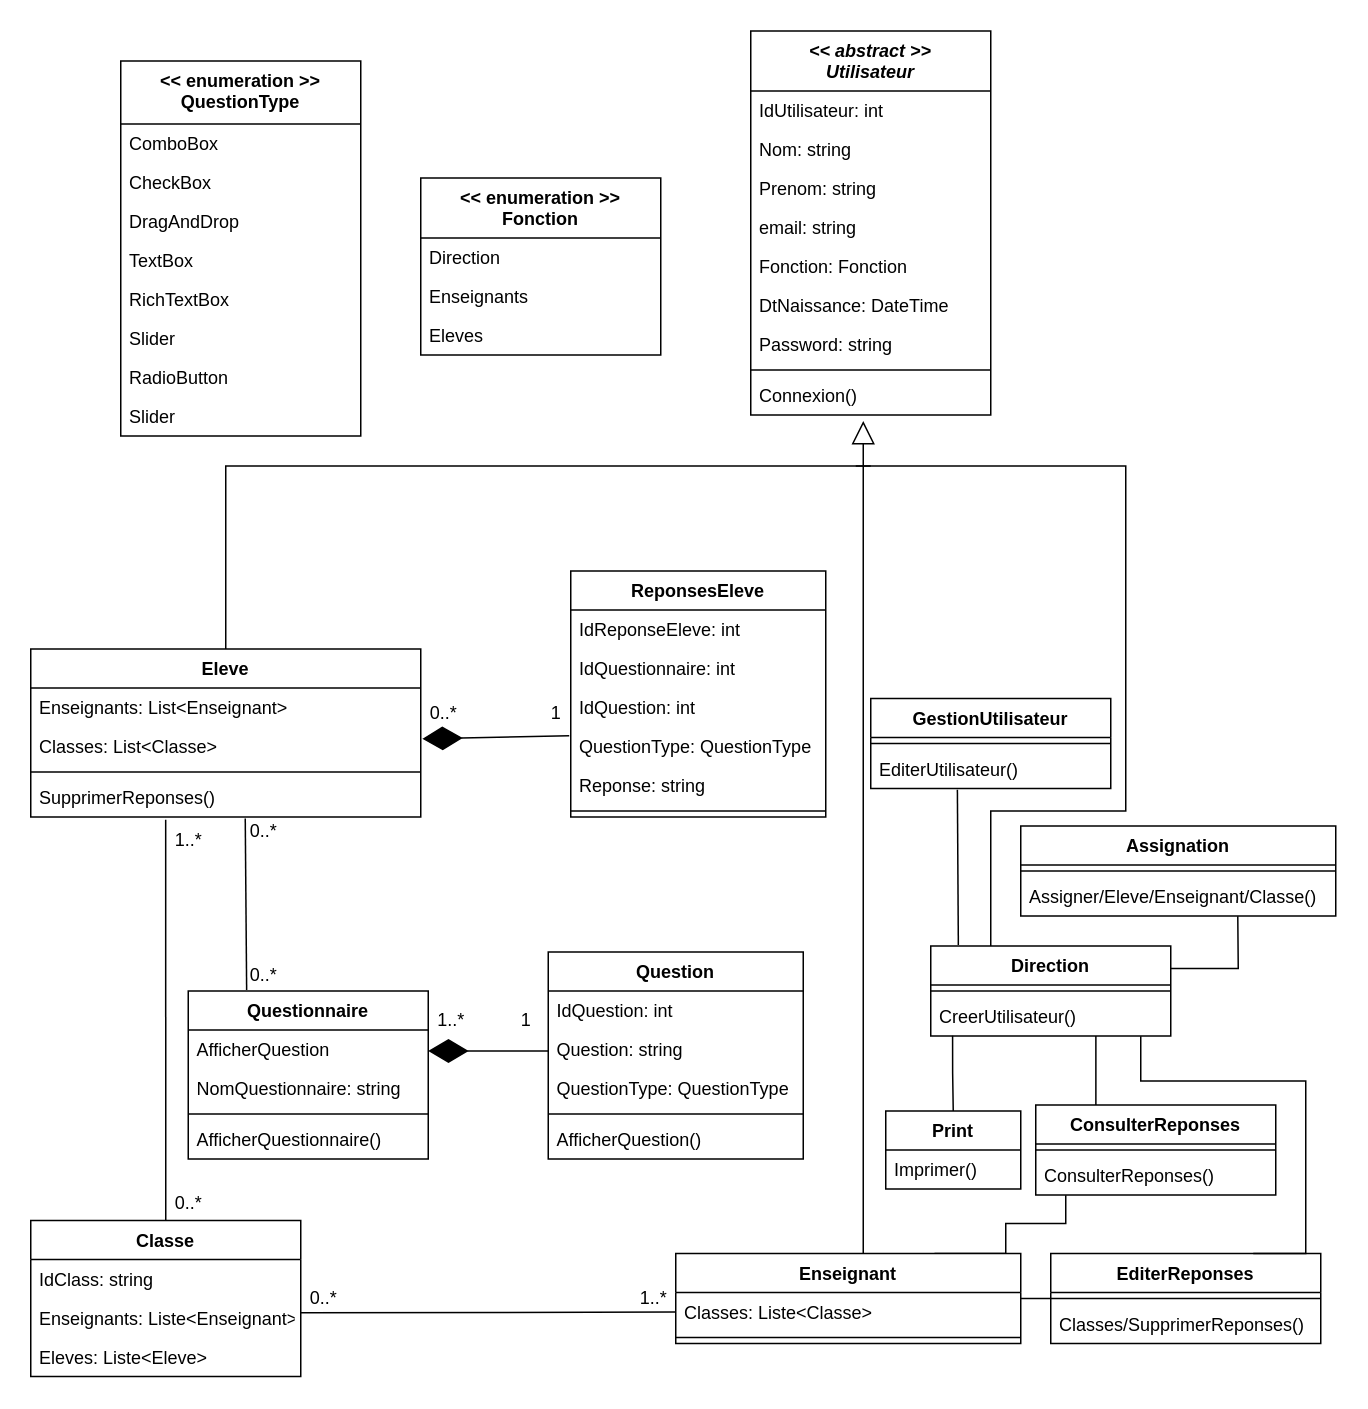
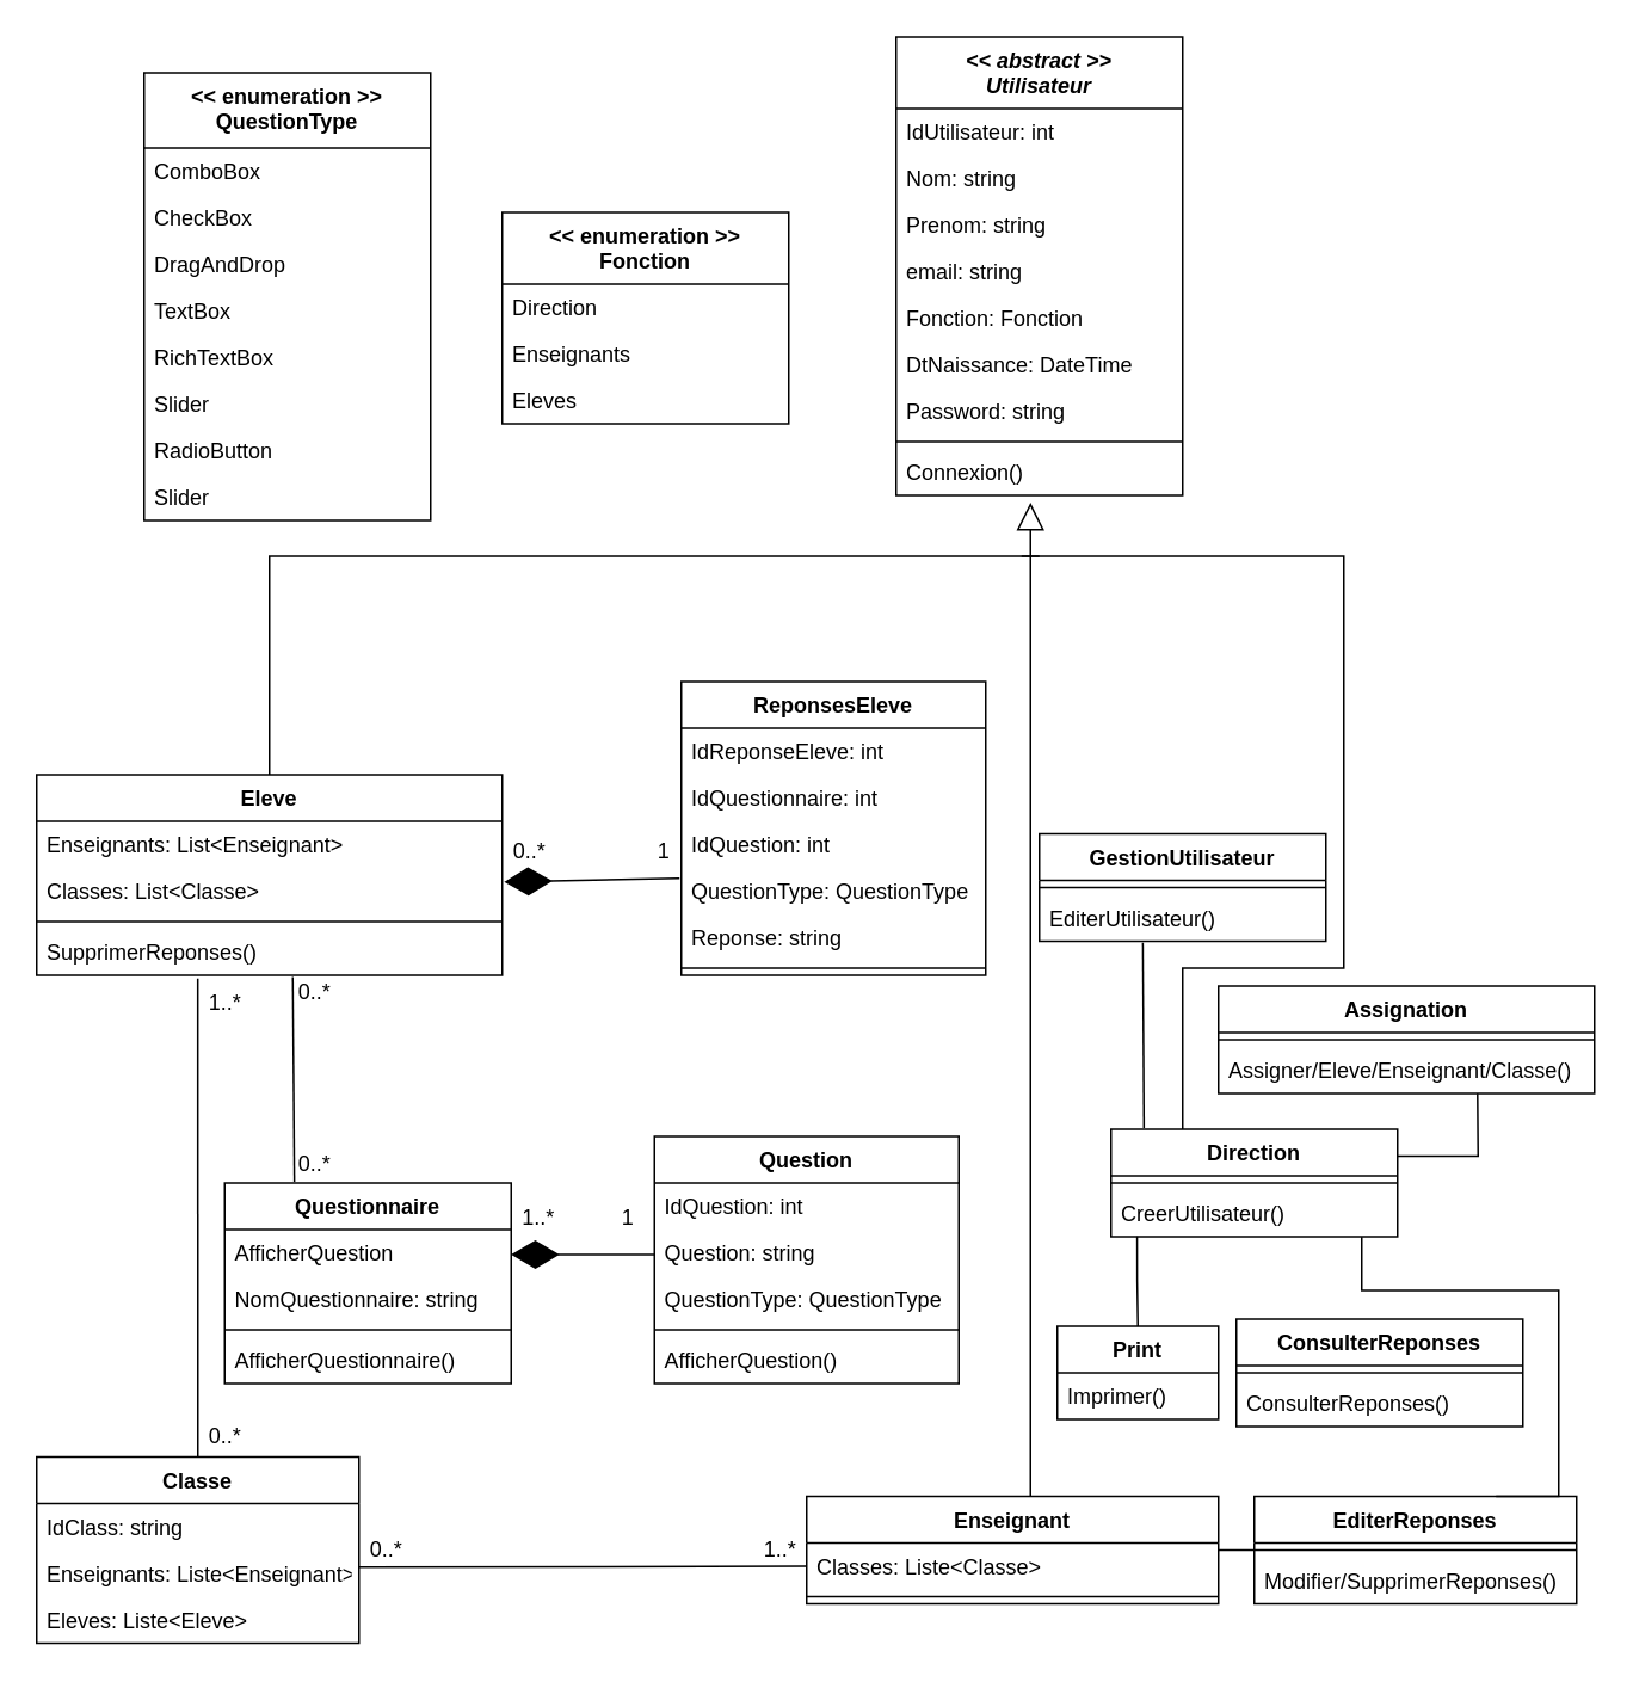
- <mxCell id="85" style="edgeStyle=orthogonalEdgeStyle;rounded=0;orthogonalLoop=1;jettySize=auto;html=1;exitX=0.25;exitY=0;exitDx=0;exitDy=0;endArrow=none;endFill=0;entryX=0.688;entryY=1.003;entryDx=0;entryDy=0;entryPerimeter=0;" parent="1" source="86" target="19" edge="1"><mxGeometry relative="1" as="geometry"><mxPoint x="770" y="680" as="targetPoint" /><Array as="points"><mxPoint x="730" y="690" /></Array></mxGeometry></mxCell>
- <mxCell id="8" style="edgeStyle=orthogonalEdgeStyle;rounded=0;orthogonalLoop=1;jettySize=auto;html=1;exitX=0.75;exitY=0;exitDx=0;exitDy=0;endArrow=none;endFill=0;entryX=0.125;entryY=1.008;entryDx=0;entryDy=0;entryPerimeter=0;" parent="1" source="9" target="88" edge="1"><mxGeometry relative="1" as="geometry"><mxPoint x="750" y="800" as="targetPoint" /><Array as="points"><mxPoint x="670" y="835" /><mxPoint x="670" y="815" /><mxPoint x="710" y="815" /></Array></mxGeometry></mxCell>
- <mxCell id="83" value="Classes/SupprimerReponses()" style="text;strokeColor=none;fillColor=none;align=left;verticalAlign=top;spacingLeft=4;spacingRight=4;overflow=hidden;rotatable=0;points=[[0,0.5],[1,0.5]];portConstraint=eastwest;" parent="81" vertex="1"><mxGeometry y="34" width="180" height="26" as="geometry" /></mxCell>
+ <mxCell id="83" value="Modifier/SupprimerReponses()" style="text;strokeColor=none;fillColor=none;align=left;verticalAlign=top;spacingLeft=4;spacingRight=4;overflow=hidden;rotatable=0;points=[[0,0.5],[1,0.5]];portConstraint=eastwest;" parent="81" vertex="1"><mxGeometry y="34" width="180" height="26" as="geometry" /></mxCell>
